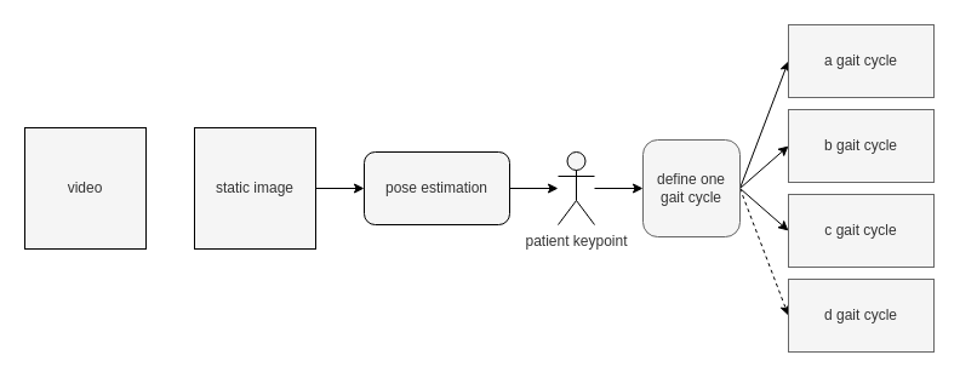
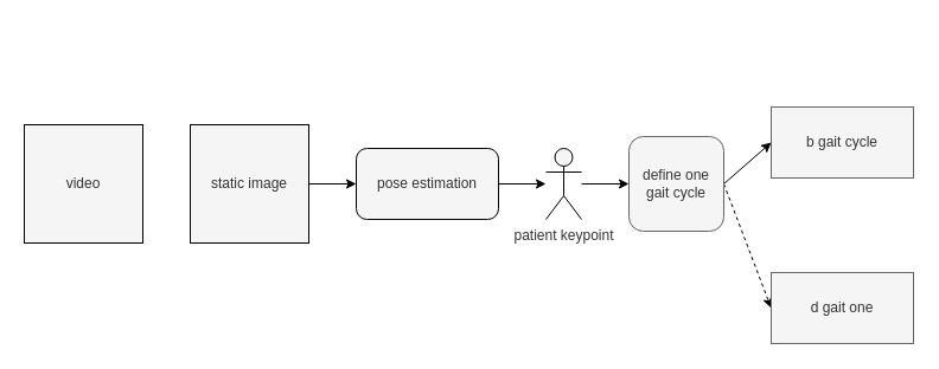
- <mxCell id="14" value="a gait cycle" style="rounded=0;whiteSpace=wrap;html=1;strokeColor=#666666;fillColor=#f5f5f5;fontColor=#333333;" vertex="1" parent="1"><mxGeometry x="650" y="20" width="120" height="60" as="geometry" /></mxCell>
- <mxCell id="9" style="edgeStyle=none;html=1;entryX=0;entryY=0.5;entryDx=0;entryDy=0;strokeColor=#000000;exitX=1;exitY=0.5;exitDx=0;exitDy=0;" edge="1" parent="1" source="13" target="14"><mxGeometry relative="1" as="geometry" /></mxCell>
- <mxCell id="11" style="edgeStyle=none;html=1;entryX=0;entryY=0.5;entryDx=0;entryDy=0;strokeColor=#000000;exitX=1;exitY=0.5;exitDx=0;exitDy=0;" edge="1" parent="1" source="13" target="16"><mxGeometry relative="1" as="geometry" /></mxCell>
- <mxCell id="16" value="c gait cycle" style="rounded=0;whiteSpace=wrap;html=1;strokeColor=#666666;fillColor=#f5f5f5;fontColor=#333333;" vertex="1" parent="1"><mxGeometry x="650" y="160" width="120" height="60" as="geometry" /></mxCell>
- <mxCell id="17" value="d gait cycle" style="rounded=0;whiteSpace=wrap;html=1;strokeColor=#666666;fillColor=#f5f5f5;fontColor=#333333;" vertex="1" parent="1"><mxGeometry x="650" y="230" width="120" height="60" as="geometry" /></mxCell>
+ <mxCell id="17" value="d gait one" style="rounded=0;whiteSpace=wrap;html=1;strokeColor=#666666;fillColor=#f5f5f5;fontColor=#333333;" vertex="1" parent="1"><mxGeometry x="650" y="230" width="120" height="60" as="geometry" /></mxCell>
